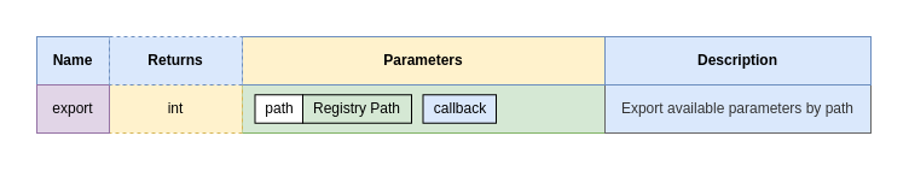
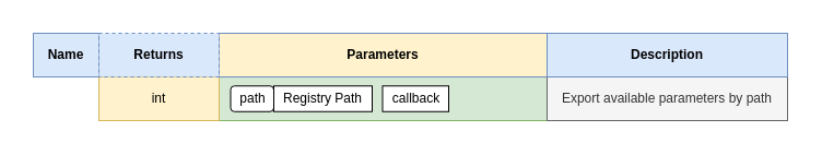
- <mxCell id="6" value="export" style="rounded=0;whiteSpace=wrap;html=1;fillColor=#e1d5e7;strokeColor=#9673a6;" parent="1" vertex="1"><mxGeometry x="30" y="70" width="60" height="40" as="geometry" /></mxCell>
- <mxCell id="5" value="int" style="rounded=0;whiteSpace=wrap;html=1;fillColor=#fff2cc;strokeColor=#d6b656;dashed=1;" parent="1" vertex="1"><mxGeometry x="90" y="70" width="110" height="40" as="geometry" /></mxCell>
+ <mxCell id="5" value="int" style="rounded=0;whiteSpace=wrap;html=1;fillColor=#fff2cc;strokeColor=#d6b656;" parent="1" vertex="1"><mxGeometry x="90" y="70" width="110" height="40" as="geometry" /></mxCell>
- <mxCell id="7" value="path" style="rounded=0;whiteSpace=wrap;html=1;" parent="1" vertex="1"><mxGeometry x="210.5" y="78.25" width="39.5" height="23.5" as="geometry" /></mxCell>
+ <mxCell id="7" value="path" style="whiteSpace=wrap;html=1;rounded=1;" parent="1" vertex="1"><mxGeometry x="210.5" y="78.25" width="39.5" height="23.5" as="geometry" /></mxCell>
- <mxCell id="8" value="Registry Path" style="rounded=0;whiteSpace=wrap;html=1;fillColor=#d5e8d4;" parent="1" vertex="1"><mxGeometry x="250" y="78.25" width="90" height="23.5" as="geometry" /></mxCell>
+ <mxCell id="8" value="Registry Path" style="rounded=0;whiteSpace=wrap;html=1;" parent="1" vertex="1"><mxGeometry x="250" y="78.25" width="90" height="23.5" as="geometry" /></mxCell>
- <mxCell id="9" value="callback" style="rounded=0;whiteSpace=wrap;html=1;fillColor=#dae8fc;" parent="1" vertex="1"><mxGeometry x="349.5" y="78.25" width="60.5" height="23.5" as="geometry" /></mxCell>
+ <mxCell id="9" value="callback" style="rounded=0;whiteSpace=wrap;html=1;" parent="1" vertex="1"><mxGeometry x="349.5" y="78.25" width="60.5" height="23.5" as="geometry" /></mxCell>
- <mxCell id="12" value="Export available parameters by path" style="rounded=0;whiteSpace=wrap;html=1;fillColor=#dae8fc;strokeColor=#666666;fontColor=#333333;" parent="1" vertex="1"><mxGeometry x="500" y="70" width="220" height="40" as="geometry" /></mxCell>
+ <mxCell id="12" value="Export available parameters by path" style="rounded=0;whiteSpace=wrap;html=1;fillColor=#f5f5f5;strokeColor=#666666;fontColor=#333333;" parent="1" vertex="1"><mxGeometry x="500" y="70" width="220" height="40" as="geometry" /></mxCell>
